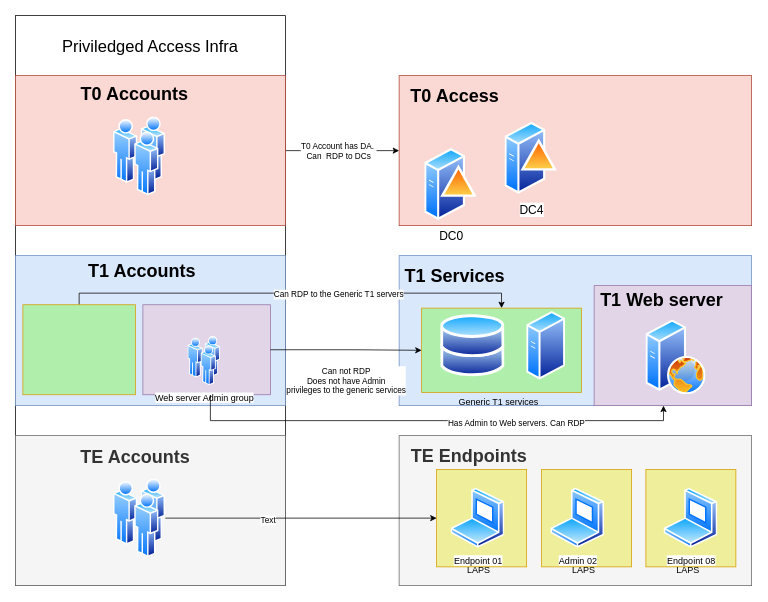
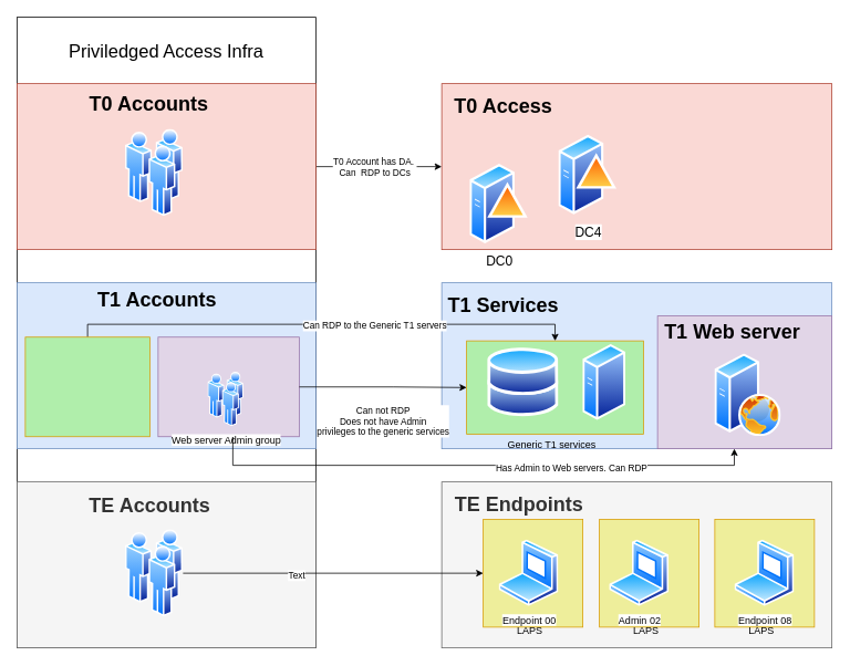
- <mxCell id="25" value="Endpoint 01" style="image;aspect=fixed;perimeter=ellipsePerimeter;html=1;align=center;shadow=0;dashed=0;spacingTop=3;image=img/lib/active_directory/laptop_client.svg;" vertex="1" parent="1"><mxGeometry x="600.67" y="650" width="72" height="80" as="geometry" /></mxCell>
+ <mxCell id="25" value="Endpoint 00" style="image;aspect=fixed;perimeter=ellipsePerimeter;html=1;align=center;shadow=0;dashed=0;spacingTop=3;image=img/lib/active_directory/laptop_client.svg;" vertex="1" parent="1"><mxGeometry x="600.67" y="650" width="72" height="80" as="geometry" /></mxCell>
